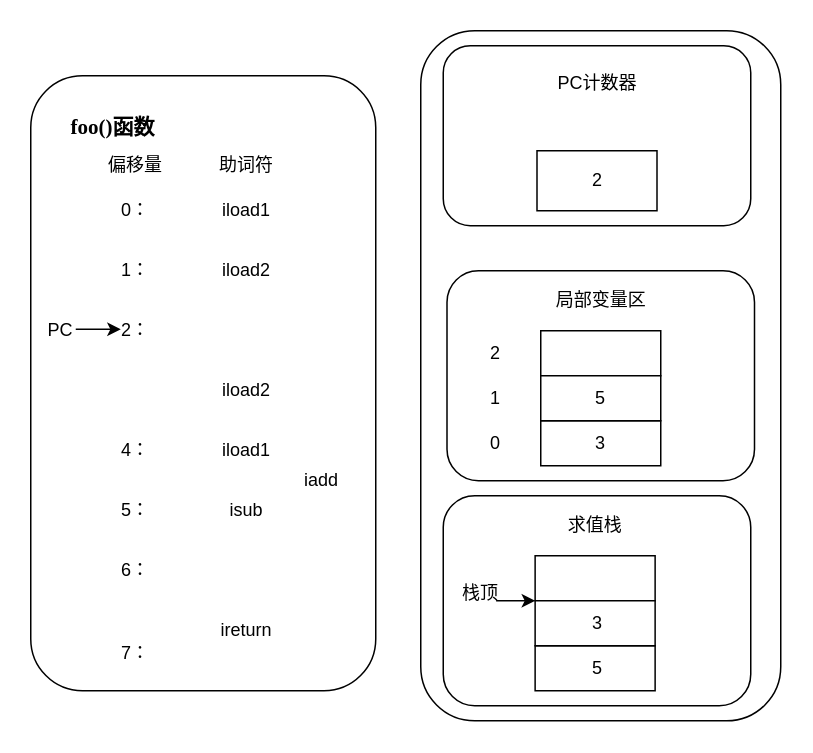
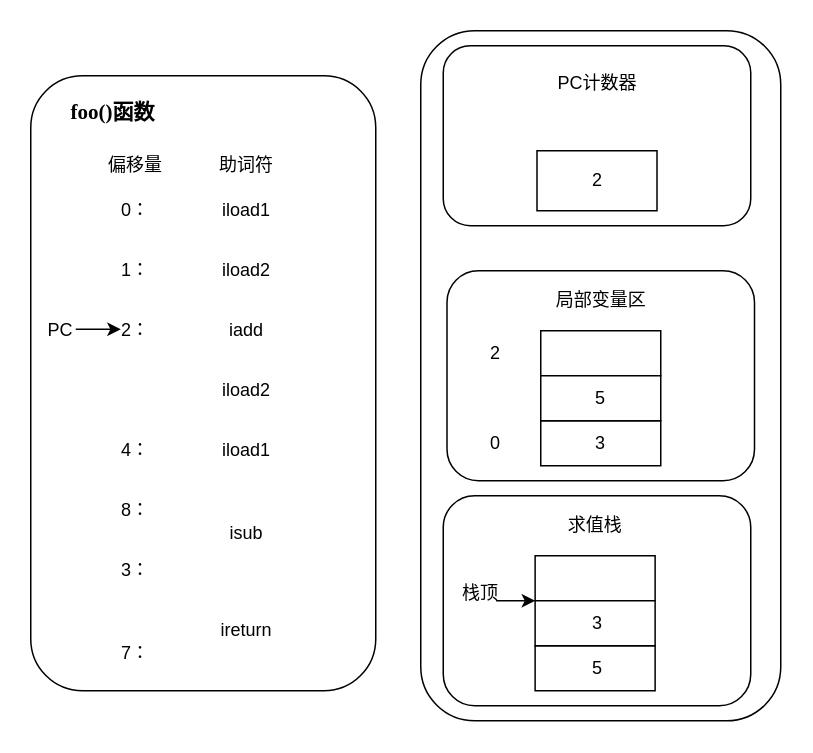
- <mxCell id="28" value="&lt;b&gt;&lt;font face=&quot;Verdana&quot; style=&quot;font-size: 14px&quot;&gt;foo()函数&lt;/font&gt;&lt;/b&gt;" style="text;html=1;strokeColor=none;fillColor=none;align=center;verticalAlign=middle;whiteSpace=wrap;rounded=0;" parent="1" vertex="1"><mxGeometry x="30" y="70" width="90" height="30" as="geometry" /></mxCell>
+ <mxCell id="28" value="&lt;b&gt;&lt;font face=&quot;Verdana&quot; style=&quot;font-size: 14px&quot;&gt;foo()函数&lt;/font&gt;&lt;/b&gt;" style="text;html=1;strokeColor=none;fillColor=none;align=center;verticalAlign=middle;whiteSpace=wrap;rounded=0;" parent="1" vertex="1"><mxGeometry x="30" y="60" width="90" height="30" as="geometry" /></mxCell>
- <mxCell id="22" value="1" style="text;html=1;strokeColor=none;fillColor=none;align=center;verticalAlign=middle;whiteSpace=wrap;rounded=0;" parent="1" vertex="1"><mxGeometry x="310" y="255" width="40" height="20" as="geometry" /></mxCell>
- <mxCell id="36" value="iadd" style="text;html=1;strokeColor=none;fillColor=none;align=center;verticalAlign=middle;whiteSpace=wrap;rounded=0;" parent="1" vertex="1"><mxGeometry x="194" y="310" width="40" height="20" as="geometry" /></mxCell>
+ <mxCell id="36" value="iadd" style="text;html=1;strokeColor=none;fillColor=none;align=center;verticalAlign=middle;whiteSpace=wrap;rounded=0;" parent="1" vertex="1"><mxGeometry x="144" y="210" width="40" height="20" as="geometry" /></mxCell>
- <mxCell id="40" value="5：" style="text;html=1;strokeColor=none;fillColor=none;align=center;verticalAlign=middle;whiteSpace=wrap;rounded=0;" parent="1" vertex="1"><mxGeometry x="70" y="330" width="40" height="20" as="geometry" /></mxCell>
+ <mxCell id="40" value="8：" style="text;html=1;strokeColor=none;fillColor=none;align=center;verticalAlign=middle;whiteSpace=wrap;rounded=0;" parent="1" vertex="1"><mxGeometry x="70" y="330" width="40" height="20" as="geometry" /></mxCell>
- <mxCell id="41" value="isub" style="text;html=1;strokeColor=none;fillColor=none;align=center;verticalAlign=middle;whiteSpace=wrap;rounded=0;" parent="1" vertex="1"><mxGeometry x="144" y="330" width="40" height="20" as="geometry" /></mxCell>
+ <mxCell id="41" value="isub" style="text;html=1;strokeColor=none;fillColor=none;align=center;verticalAlign=middle;whiteSpace=wrap;rounded=0;" parent="1" vertex="1"><mxGeometry x="144" y="345" width="40" height="20" as="geometry" /></mxCell>
- <mxCell id="42" value="6：" style="text;html=1;strokeColor=none;fillColor=none;align=center;verticalAlign=middle;whiteSpace=wrap;rounded=0;" parent="1" vertex="1"><mxGeometry x="70" y="370" width="40" height="20" as="geometry" /></mxCell>
+ <mxCell id="42" value="3：" style="text;html=1;strokeColor=none;fillColor=none;align=center;verticalAlign=middle;whiteSpace=wrap;rounded=0;" parent="1" vertex="1"><mxGeometry x="70" y="370" width="40" height="20" as="geometry" /></mxCell>
